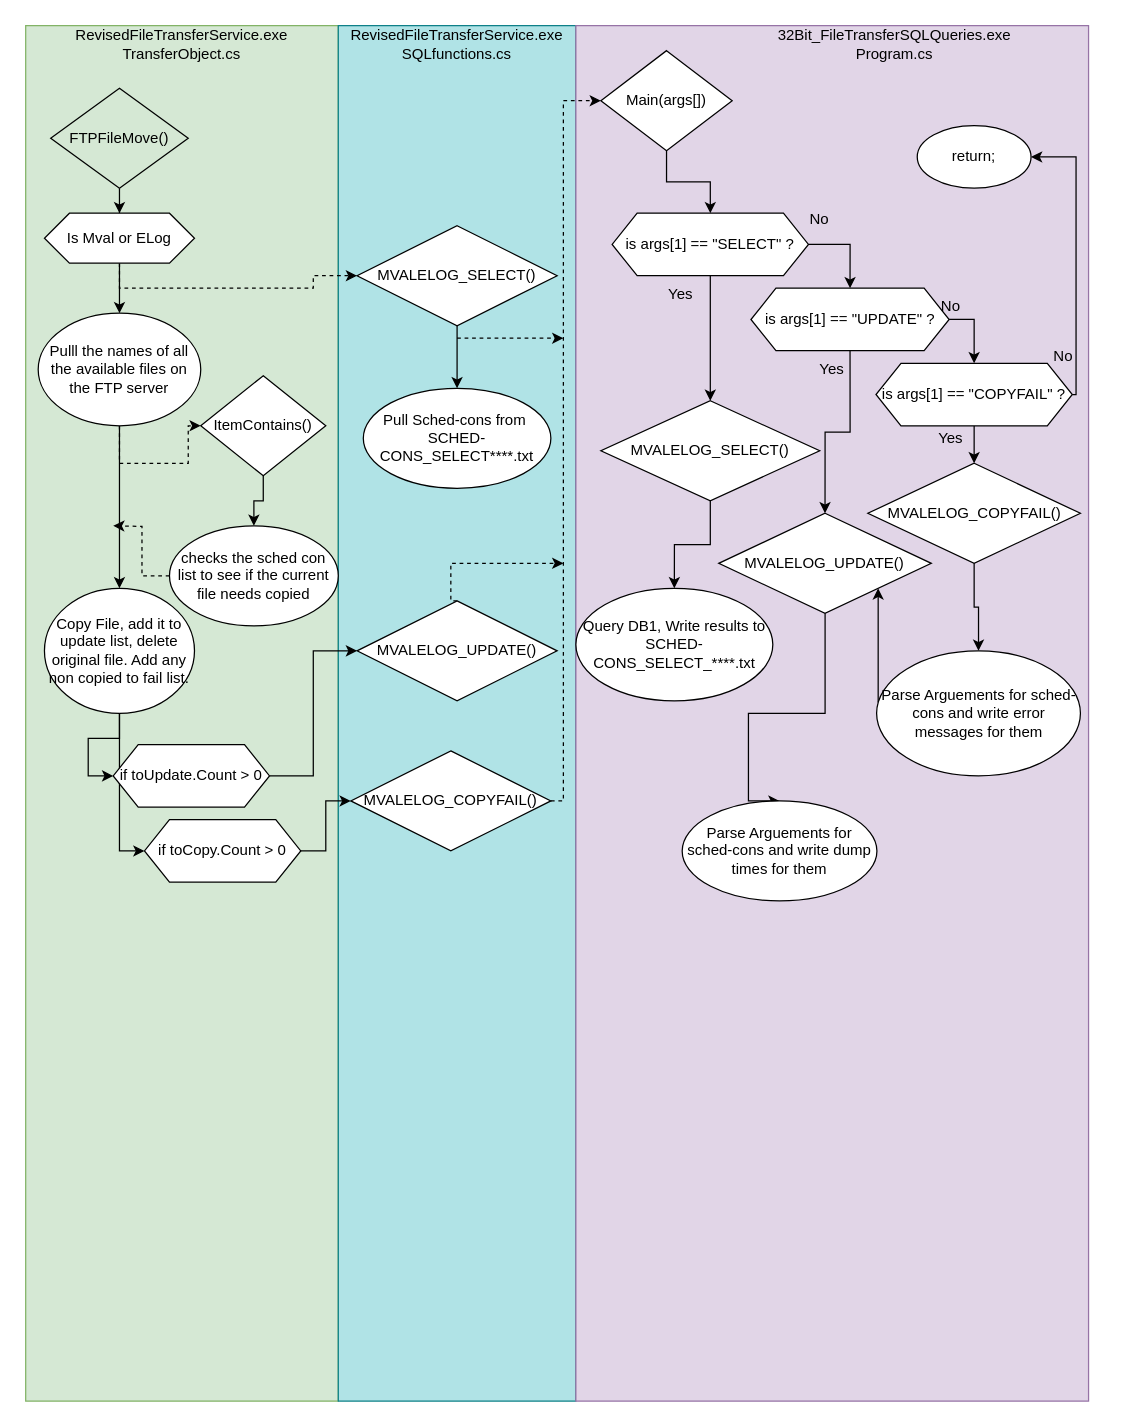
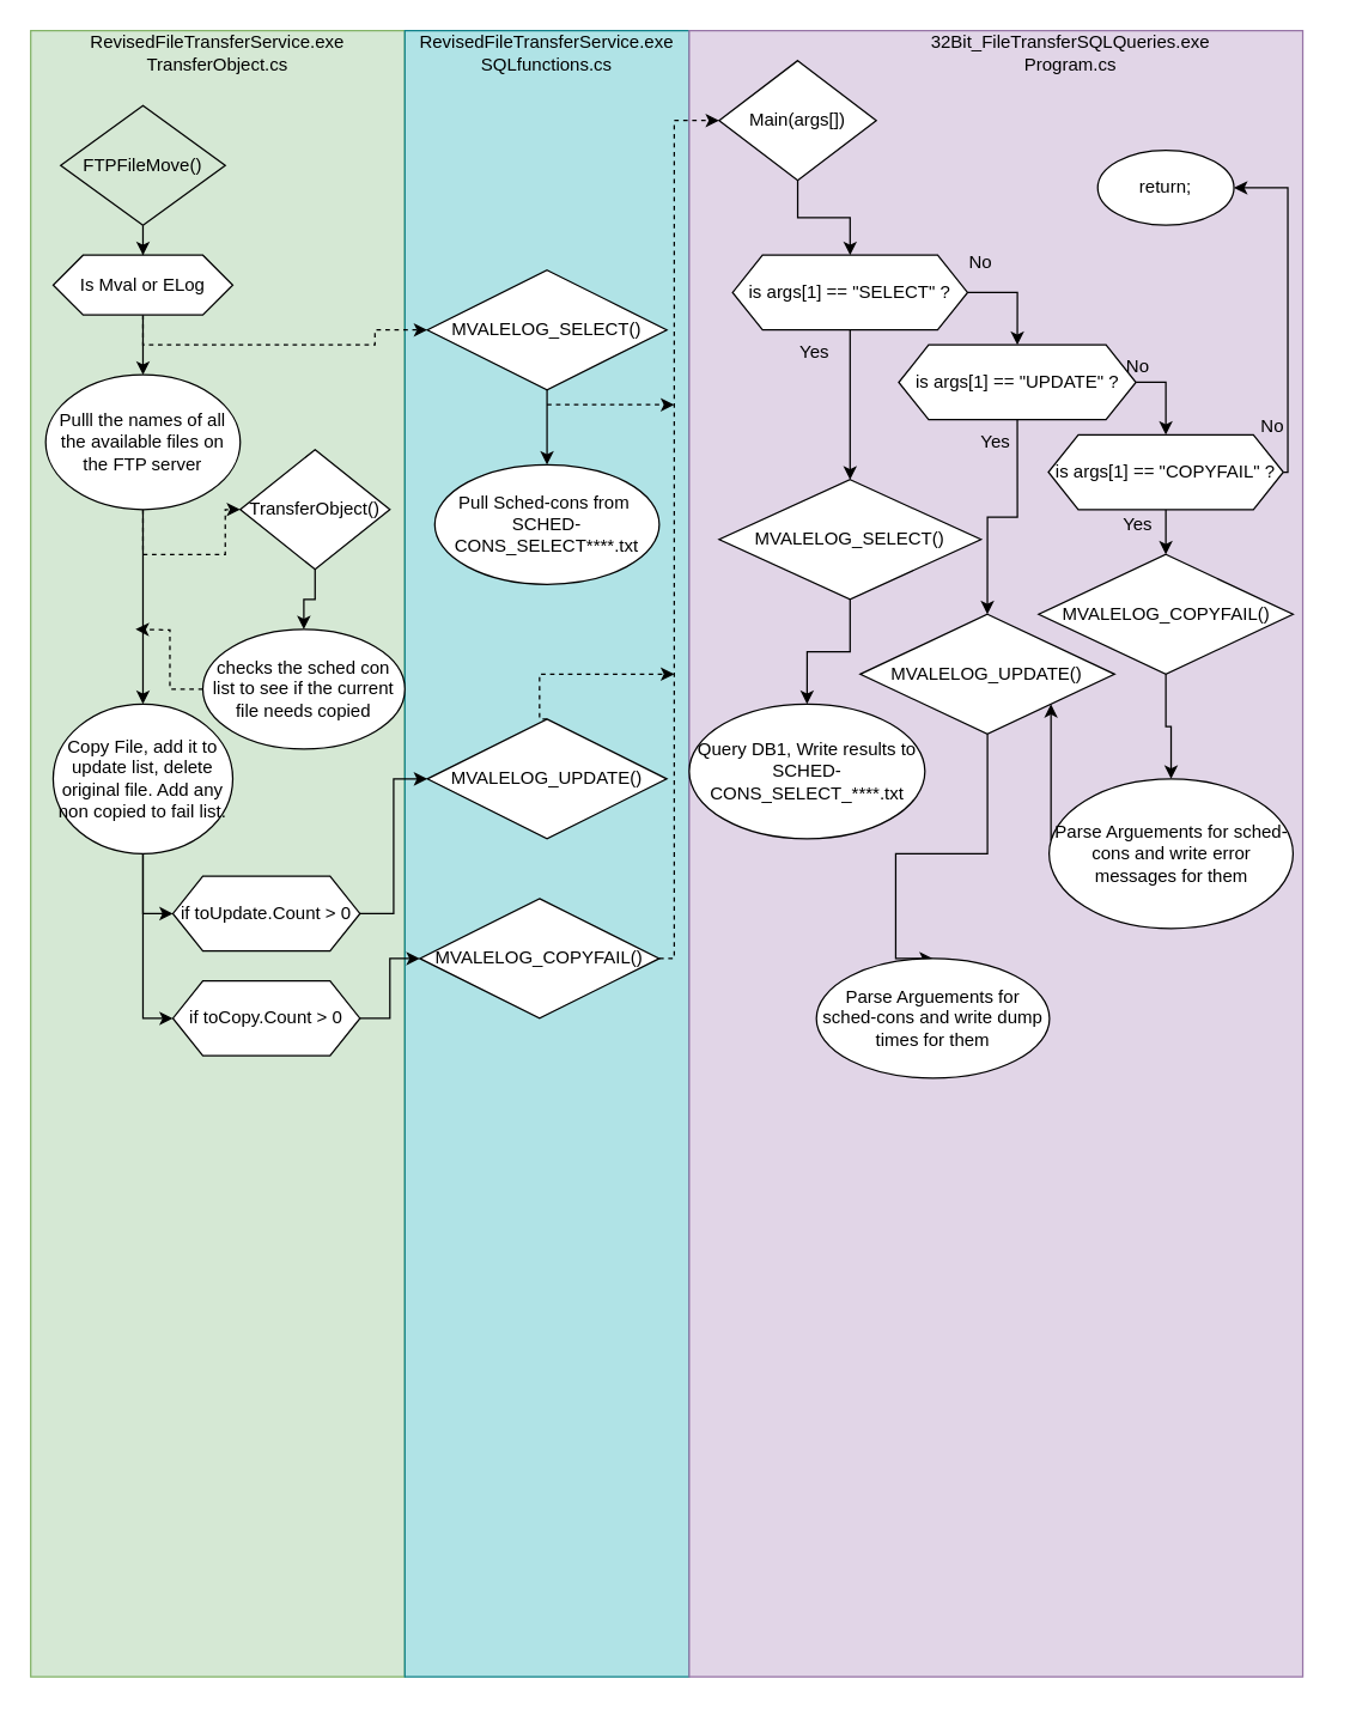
- <mxCell id="53" value="ItemContains()" style="rhombus;whiteSpace=wrap;html=1;" parent="1" vertex="1"><mxGeometry x="160" y="300" width="100" height="80" as="geometry" /></mxCell>
+ <mxCell id="53" value="TransferObject()" style="rhombus;whiteSpace=wrap;html=1;" parent="1" vertex="1"><mxGeometry x="160" y="300" width="100" height="80" as="geometry" /></mxCell>
- <mxCell id="60" value="if toUpdate.Count &amp;gt; 0" style="shape=hexagon;perimeter=hexagonPerimeter2;whiteSpace=wrap;html=1;fixedSize=1;" parent="1" vertex="1"><mxGeometry x="90" y="595" width="125" height="50" as="geometry" /></mxCell>
+ <mxCell id="60" value="if toUpdate.Count &amp;gt; 0" style="shape=hexagon;perimeter=hexagonPerimeter2;whiteSpace=wrap;html=1;fixedSize=1;" parent="1" vertex="1"><mxGeometry x="115" y="585" width="125" height="50" as="geometry" /></mxCell>
